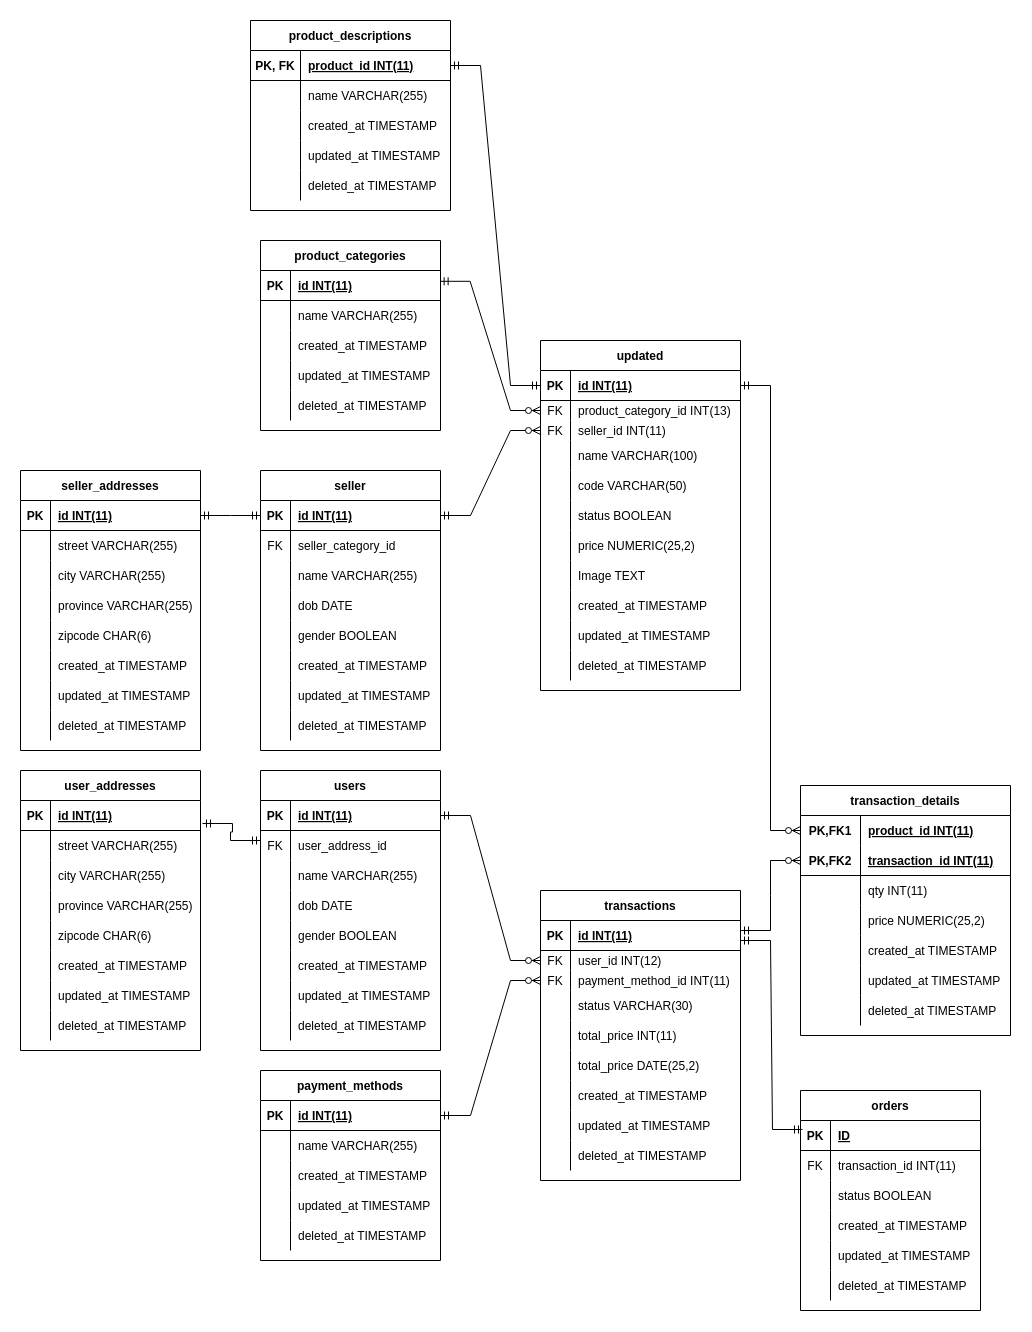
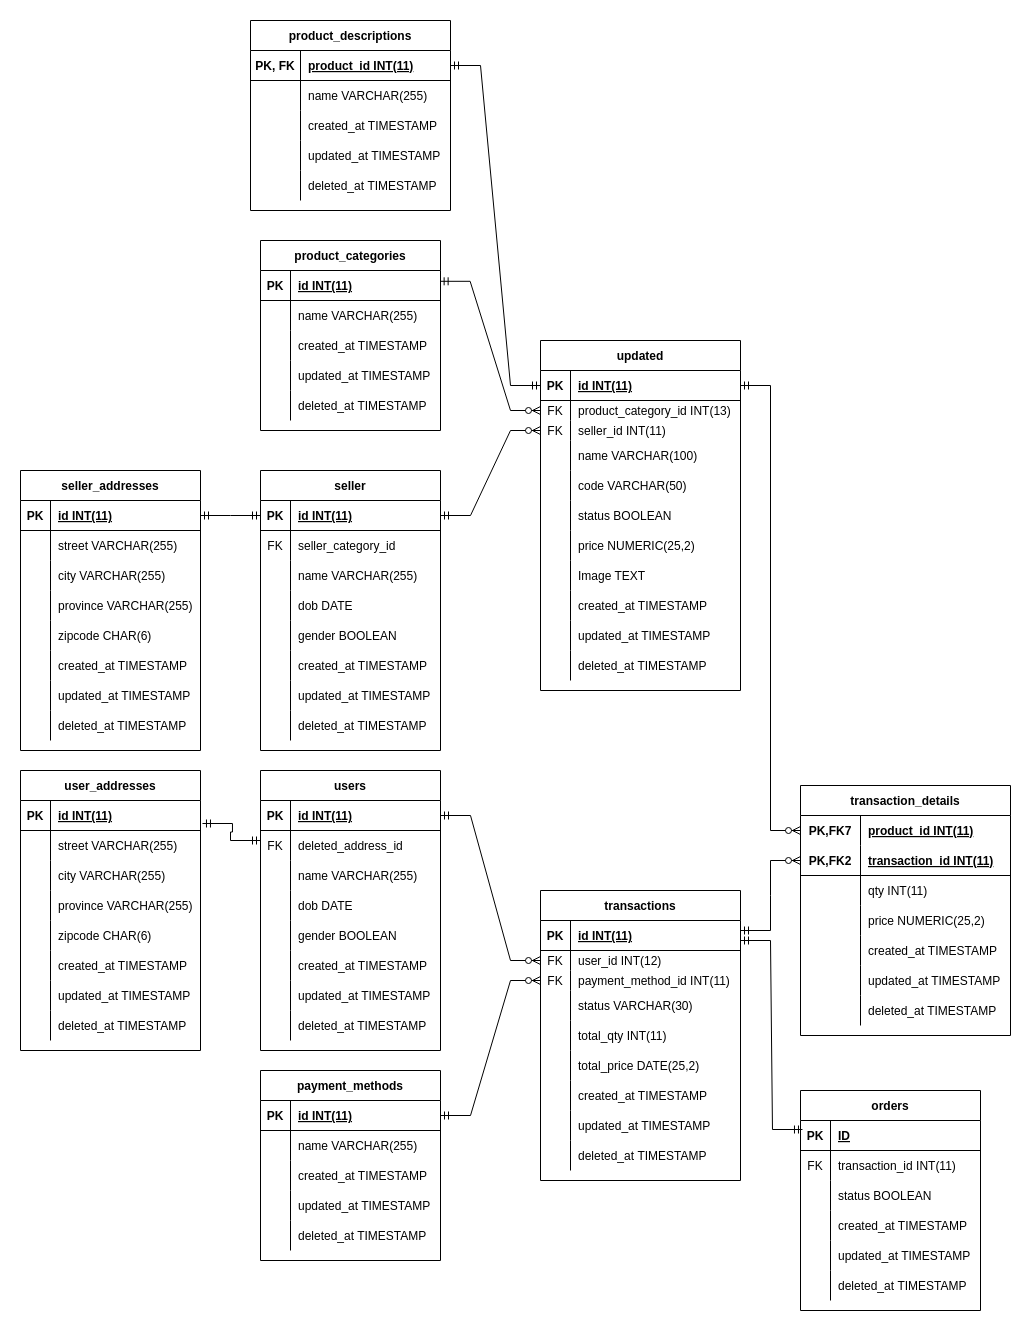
- <mxCell id="139" value="PK,FK1" style="shape=partialRectangle;connectable=0;fillColor=none;top=0;left=0;bottom=0;right=0;fontStyle=1;overflow=hidden;" parent="138" vertex="1"><mxGeometry width="60" height="30" as="geometry"><mxRectangle width="60" height="30" as="alternateBounds" /></mxGeometry></mxCell>
+ <mxCell id="139" value="PK,FK7" style="shape=partialRectangle;connectable=0;fillColor=none;top=0;left=0;bottom=0;right=0;fontStyle=1;overflow=hidden;" parent="138" vertex="1"><mxGeometry width="60" height="30" as="geometry"><mxRectangle width="60" height="30" as="alternateBounds" /></mxGeometry></mxCell>
- <mxCell id="8" value="user_address_id" style="shape=partialRectangle;connectable=0;fillColor=none;top=0;left=0;bottom=0;right=0;align=left;spacingLeft=6;overflow=hidden;" parent="6" vertex="1"><mxGeometry x="30" width="150" height="30" as="geometry"><mxRectangle width="150" height="30" as="alternateBounds" /></mxGeometry></mxCell>
+ <mxCell id="8" value="deleted_address_id" style="shape=partialRectangle;connectable=0;fillColor=none;top=0;left=0;bottom=0;right=0;align=left;spacingLeft=6;overflow=hidden;" parent="6" vertex="1"><mxGeometry x="30" width="150" height="30" as="geometry"><mxRectangle width="150" height="30" as="alternateBounds" /></mxGeometry></mxCell>
- <mxCell id="124" value="total_price INT(11)" style="shape=partialRectangle;connectable=0;fillColor=none;top=0;left=0;bottom=0;right=0;align=left;spacingLeft=6;overflow=hidden;" parent="122" vertex="1"><mxGeometry x="30" width="170" height="30" as="geometry"><mxRectangle width="170" height="30" as="alternateBounds" /></mxGeometry></mxCell>
+ <mxCell id="124" value="total_qty INT(11)" style="shape=partialRectangle;connectable=0;fillColor=none;top=0;left=0;bottom=0;right=0;align=left;spacingLeft=6;overflow=hidden;" parent="122" vertex="1"><mxGeometry x="30" width="170" height="30" as="geometry"><mxRectangle width="170" height="30" as="alternateBounds" /></mxGeometry></mxCell>
